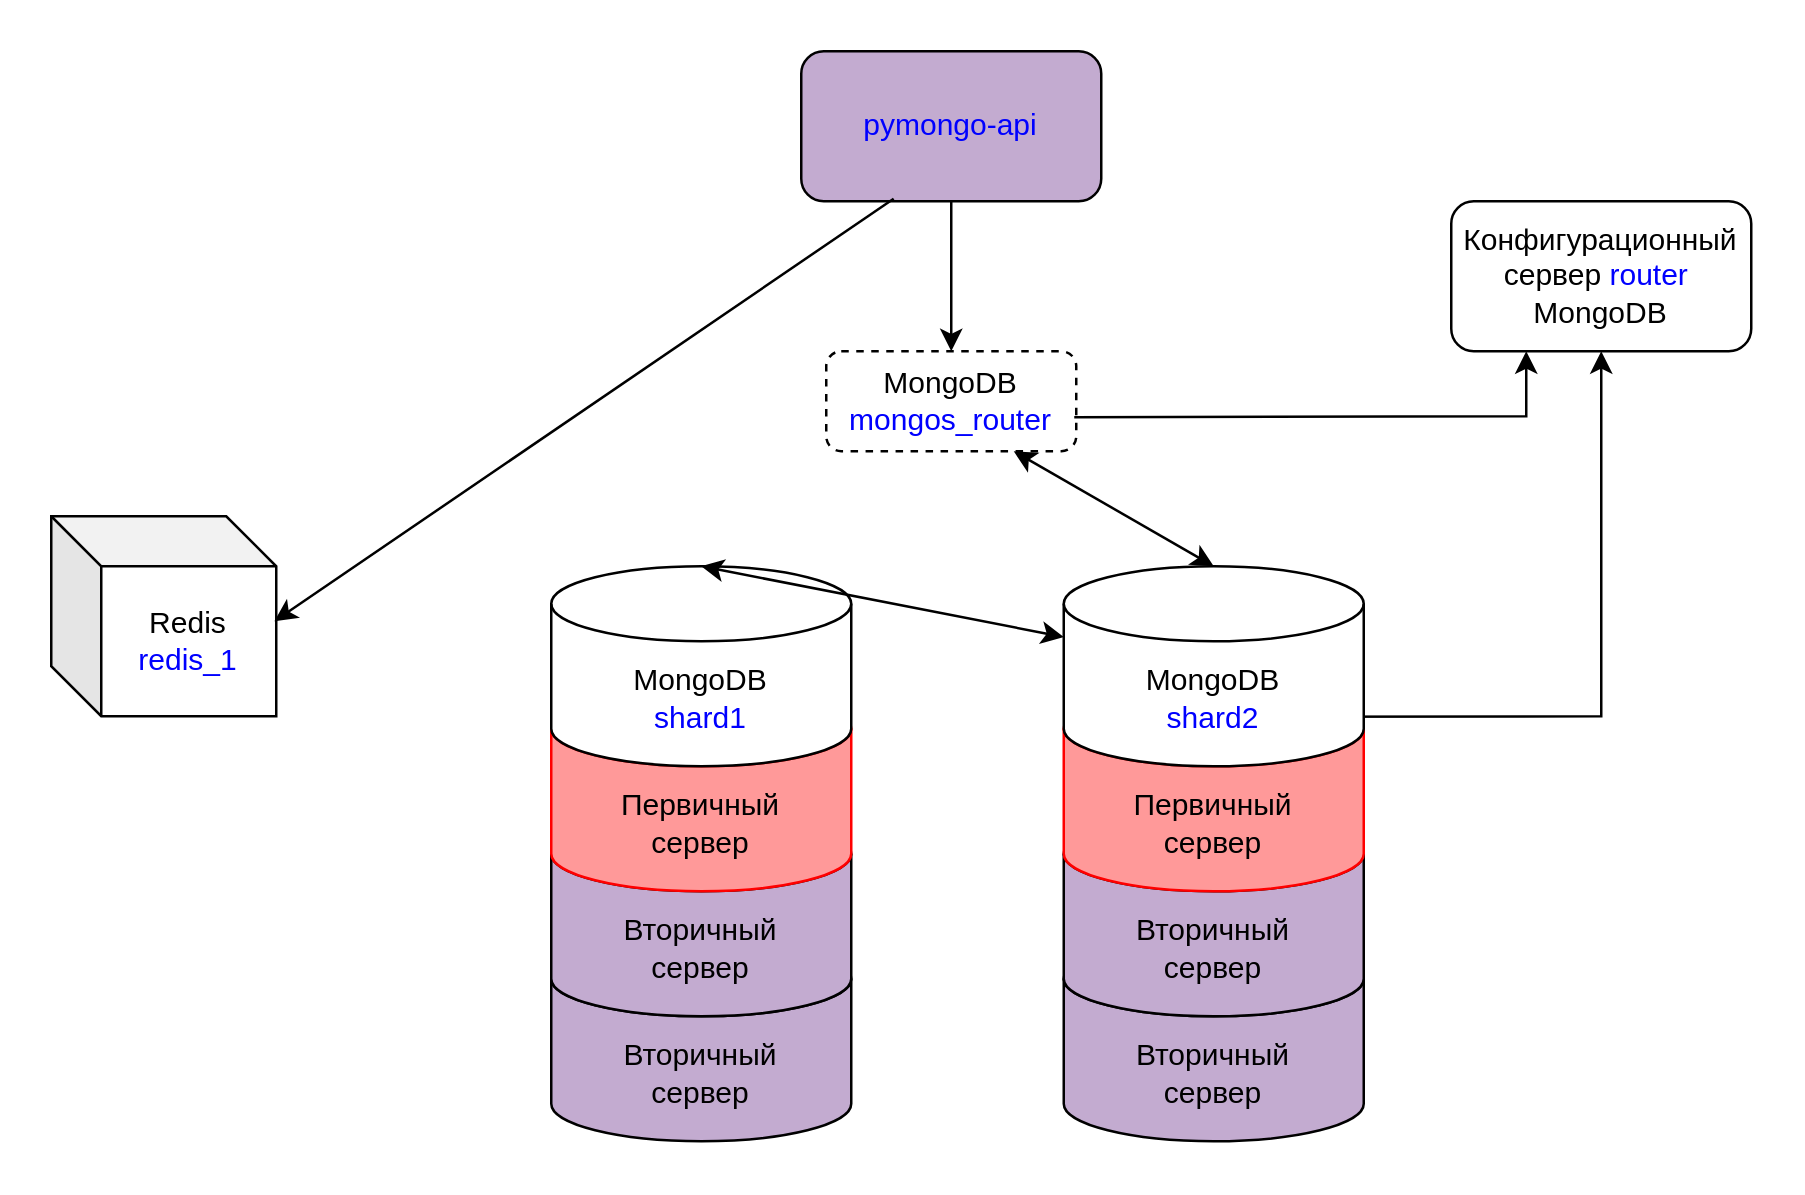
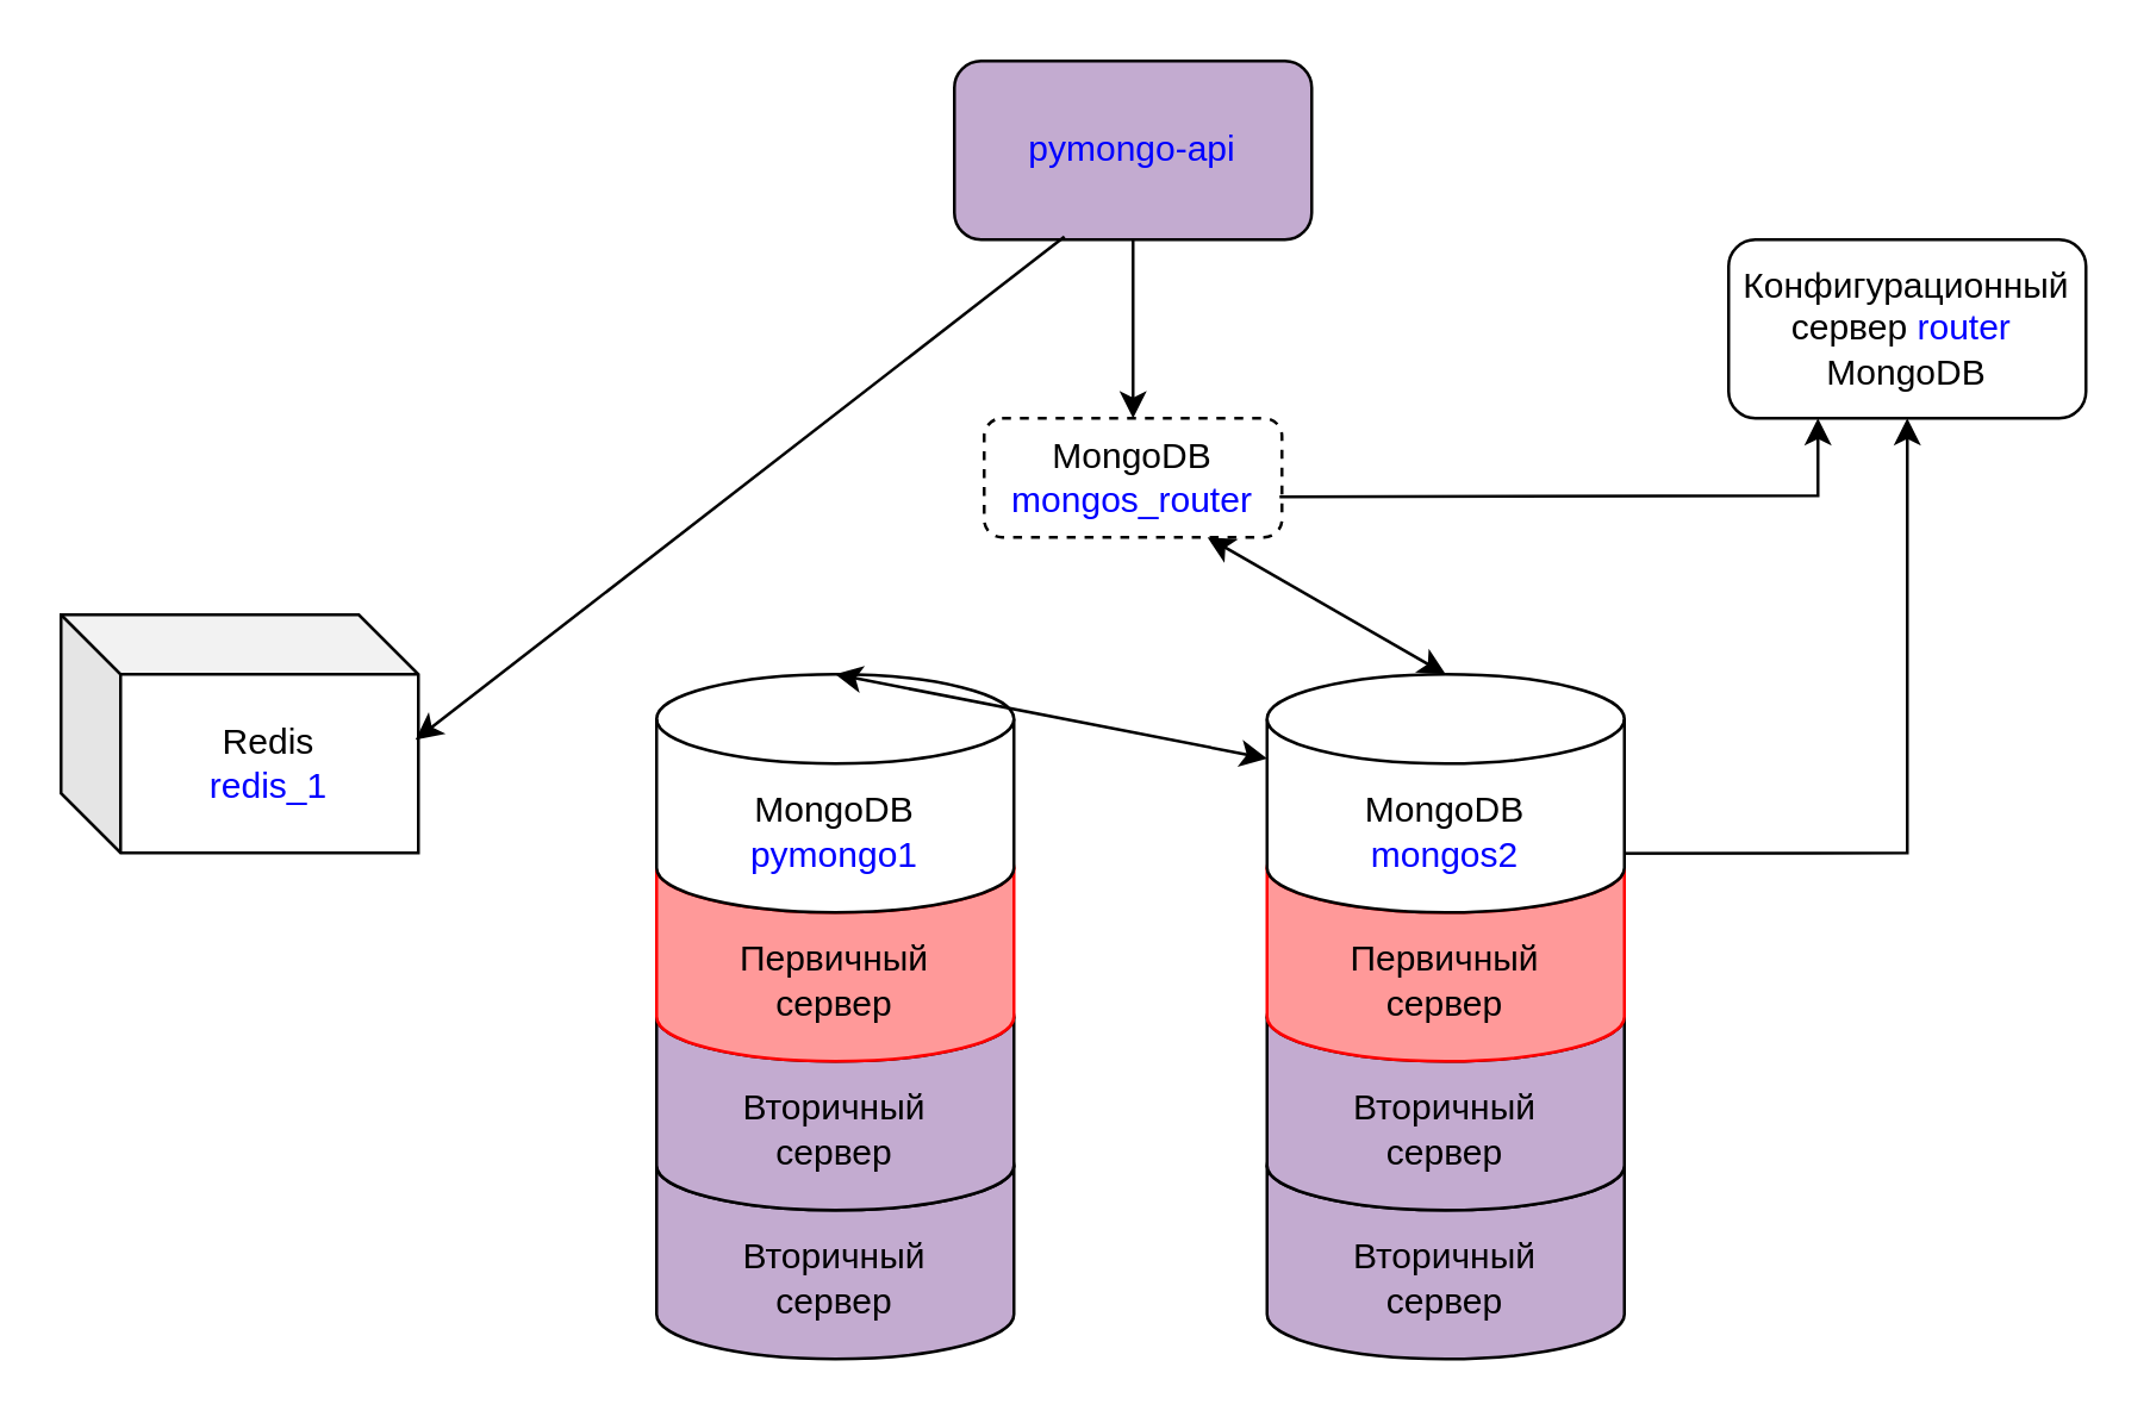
- <mxCell id="18" value="Redis&lt;br&gt;&lt;font color=&quot;#0000ff&quot;&gt;redis_1&lt;/font&gt;" style="shape=cube;whiteSpace=wrap;html=1;boundedLbl=1;backgroundOutline=1;darkOpacity=0.05;darkOpacity2=0.1;" vertex="1" parent="1"><mxGeometry x="20" y="206" width="90" height="80" as="geometry" /></mxCell>
+ <mxCell id="18" value="Redis&lt;br&gt;&lt;font color=&quot;#0000ff&quot;&gt;redis_1&lt;/font&gt;" style="shape=cube;whiteSpace=wrap;html=1;boundedLbl=1;backgroundOutline=1;darkOpacity=0.05;darkOpacity2=0.1;" vertex="1" parent="1"><mxGeometry x="20" y="206" width="120" height="80" as="geometry" /></mxCell>
- <mxCell id="8" value="MongoDB&lt;div&gt;&lt;font color=&quot;#0000ff&quot;&gt;shard1&lt;/font&gt;&lt;/div&gt;" style="shape=cylinder3;whiteSpace=wrap;html=1;boundedLbl=1;backgroundOutline=1;size=15;" parent="1" vertex="1"><mxGeometry x="220" y="226" width="120" height="80" as="geometry" /></mxCell>
+ <mxCell id="8" value="MongoDB&lt;div&gt;&lt;font color=&quot;#0000ff&quot;&gt;pymongo1&lt;/font&gt;&lt;/div&gt;" style="shape=cylinder3;whiteSpace=wrap;html=1;boundedLbl=1;backgroundOutline=1;size=15;" parent="1" vertex="1"><mxGeometry x="220" y="226" width="120" height="80" as="geometry" /></mxCell>
- <mxCell id="13" value="MongoDB&lt;div&gt;&lt;span style=&quot;background-color: initial;&quot;&gt;&lt;font color=&quot;#0000ff&quot;&gt;shard2&lt;/font&gt;&lt;/span&gt;&lt;/div&gt;" style="shape=cylinder3;whiteSpace=wrap;html=1;boundedLbl=1;backgroundOutline=1;size=15;" parent="1" vertex="1"><mxGeometry x="425" y="226" width="120" height="80" as="geometry" /></mxCell>
+ <mxCell id="13" value="MongoDB&lt;div&gt;&lt;span style=&quot;background-color: initial;&quot;&gt;&lt;font color=&quot;#0000ff&quot;&gt;mongos2&lt;/font&gt;&lt;/span&gt;&lt;/div&gt;" style="shape=cylinder3;whiteSpace=wrap;html=1;boundedLbl=1;backgroundOutline=1;size=15;" parent="1" vertex="1"><mxGeometry x="425" y="226" width="120" height="80" as="geometry" /></mxCell>
